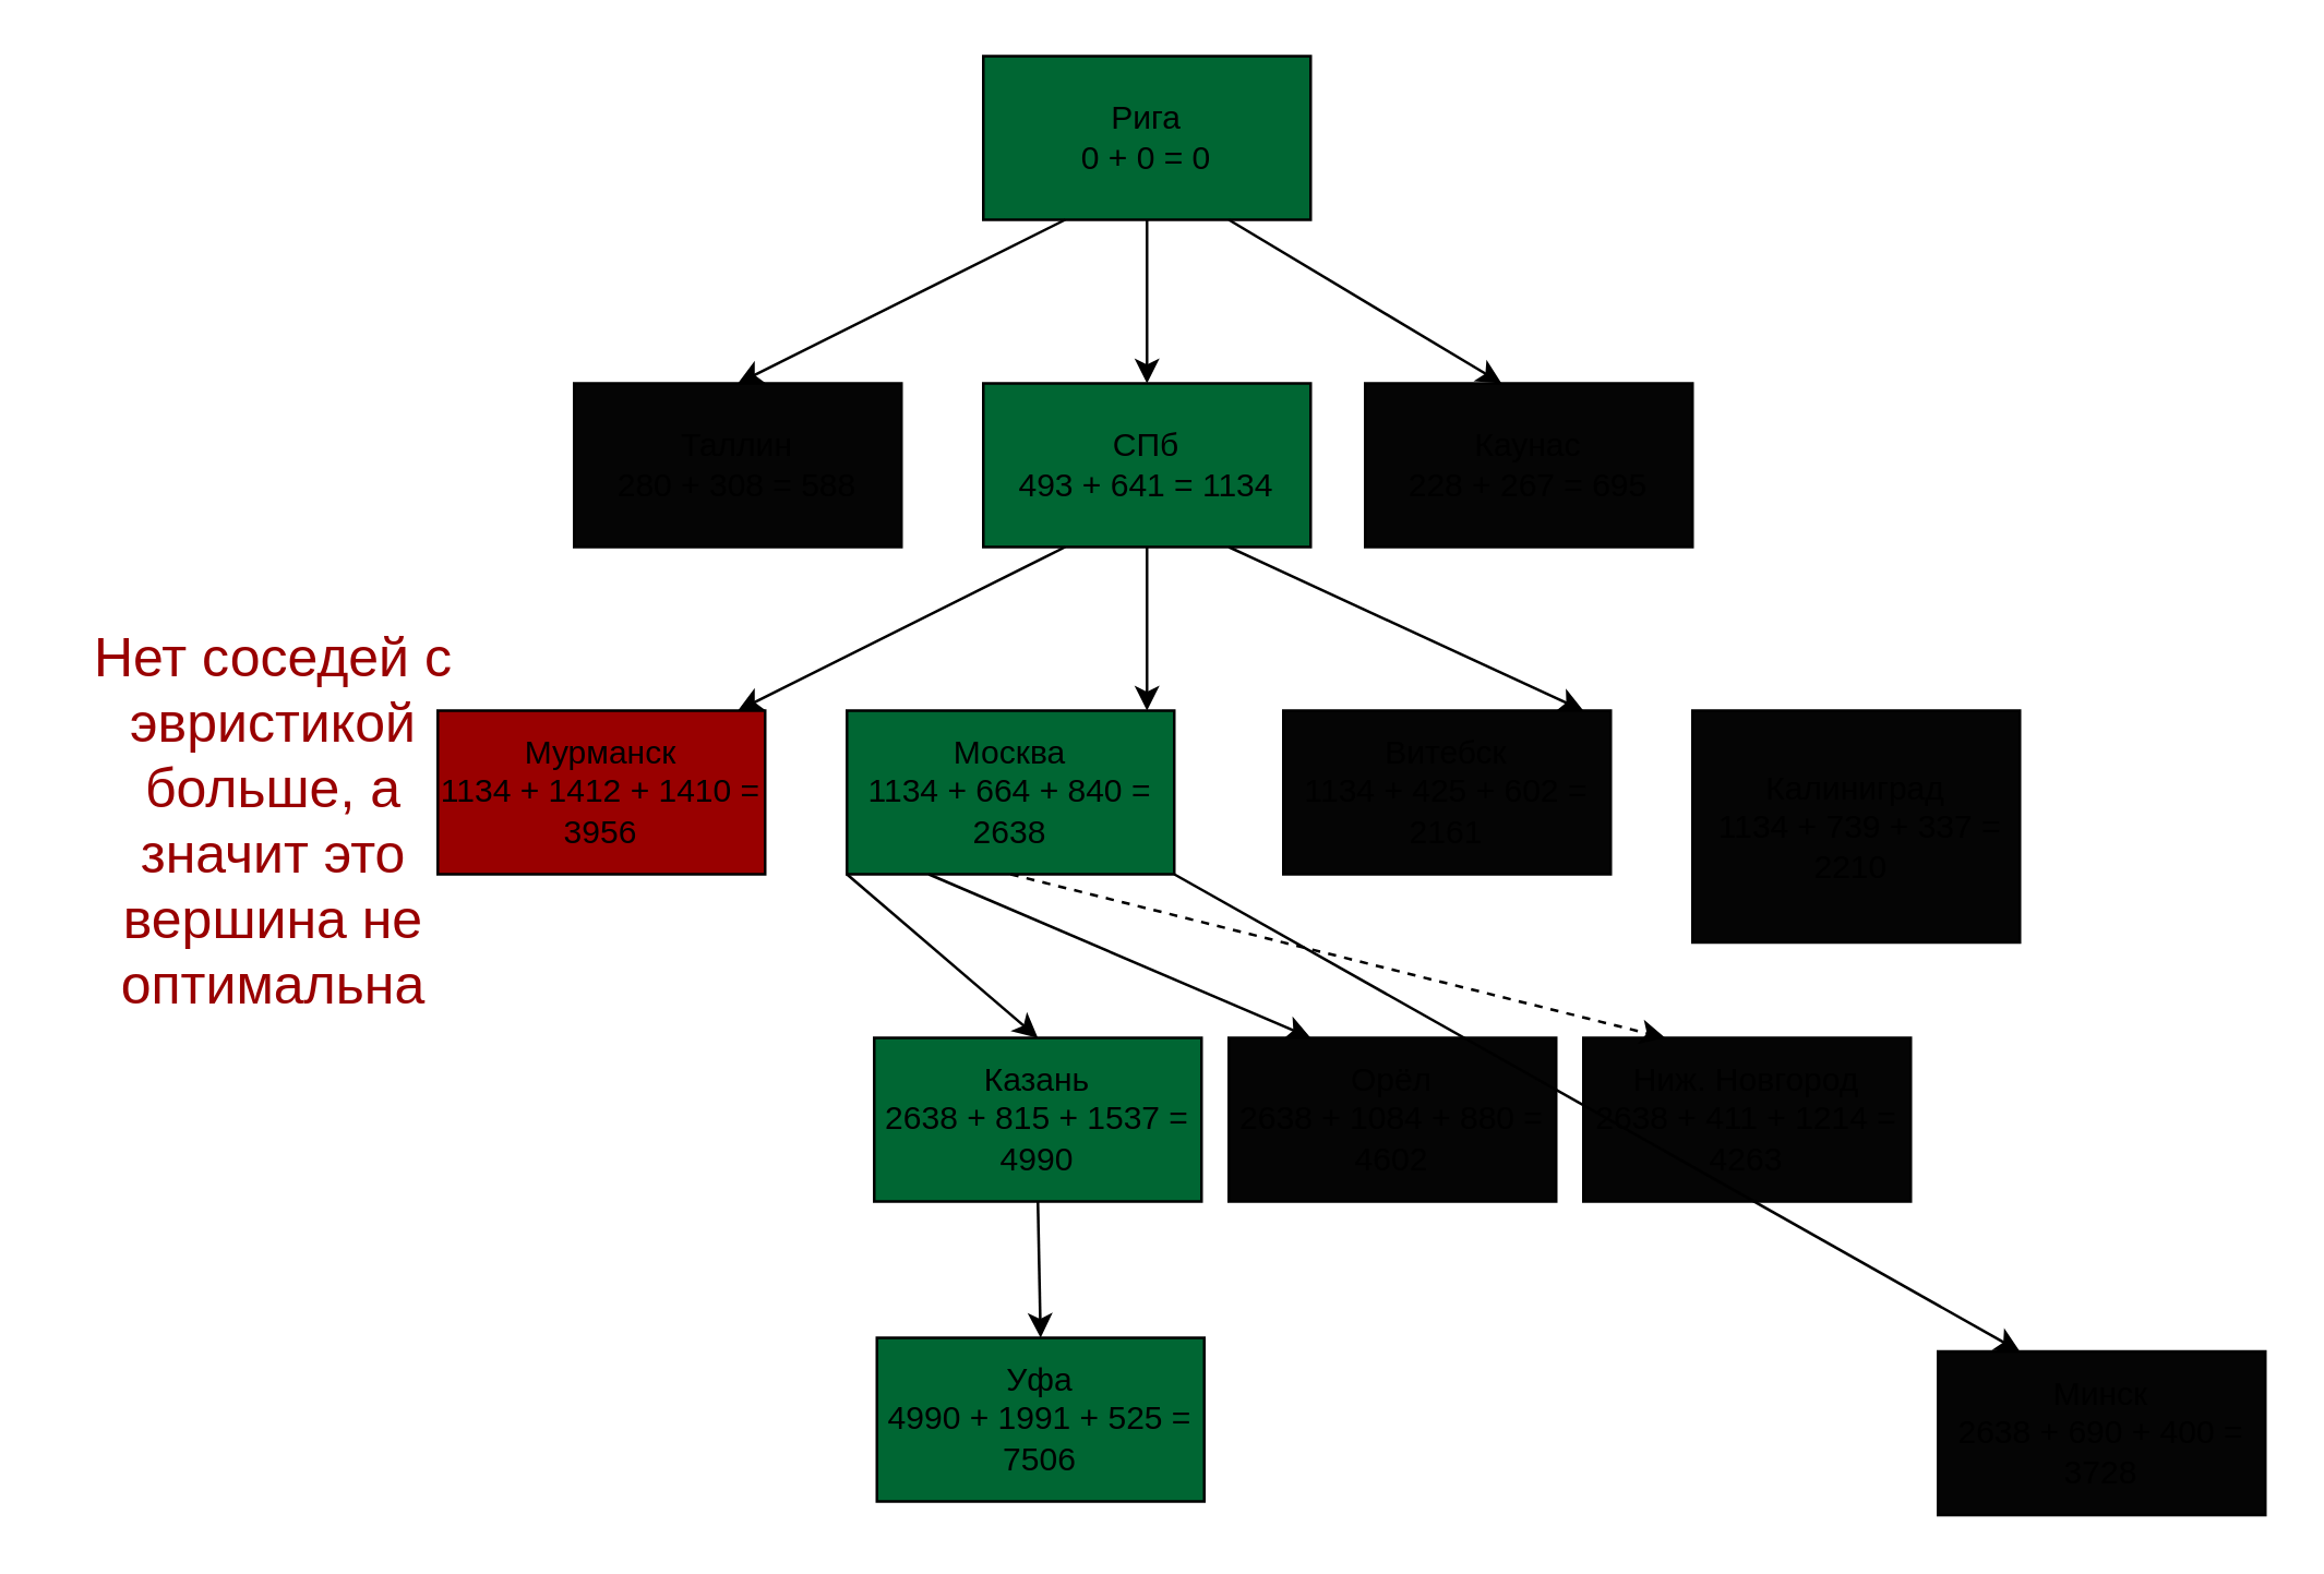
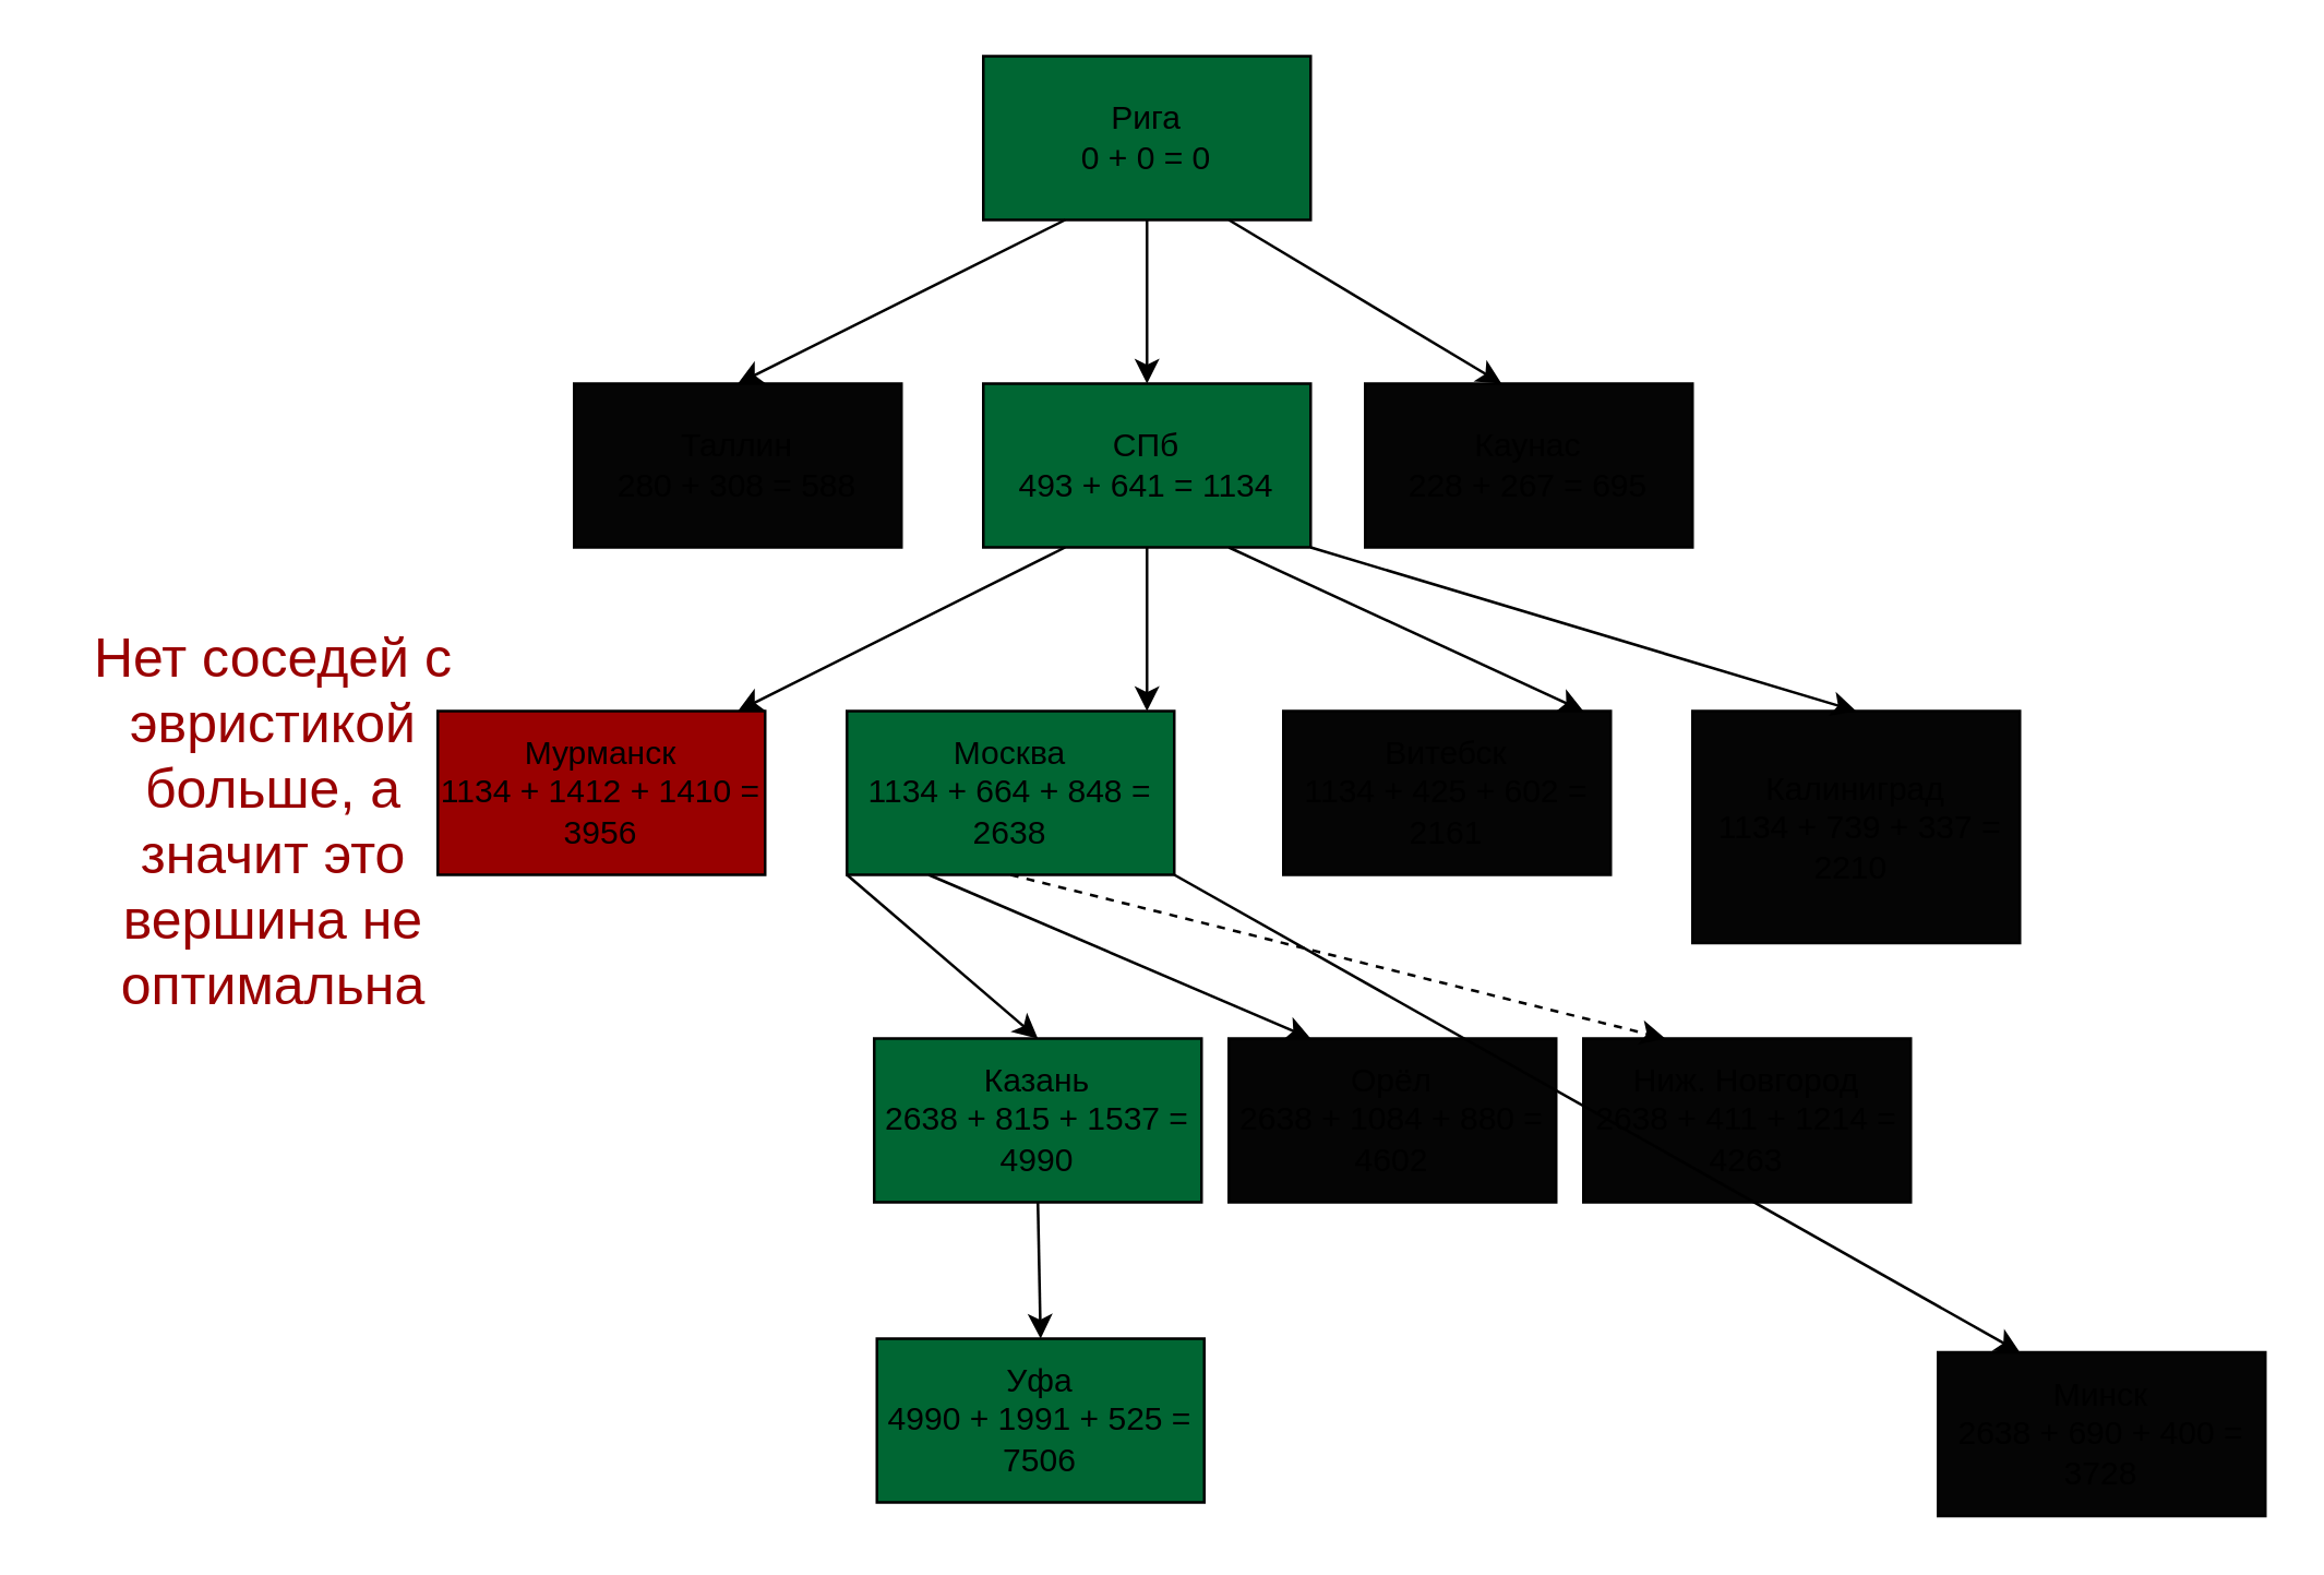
+ <mxCell id="16" value="" style="endArrow=classic;html=1;exitX=1;exitY=1;exitDx=0;exitDy=0;entryX=0.5;entryY=0;entryDx=0;entryDy=0;" parent="1" source="7" target="15" edge="1"><mxGeometry width="50" height="50" relative="1" as="geometry"><mxPoint x="450" y="380" as="sourcePoint" /><mxPoint x="500" y="330" as="targetPoint" /></mxGeometry></mxCell>
- <mxCell id="12" value="Москва &lt;br&gt;1134 + 664 + 840 = 2638" style="rounded=0;whiteSpace=wrap;html=1;fillColor=#006633;" parent="1" vertex="1"><mxGeometry x="310" y="260" width="120" height="60" as="geometry" /></mxCell>
+ <mxCell id="12" value="Москва &lt;br&gt;1134 + 664 + 848 = 2638" style="rounded=0;whiteSpace=wrap;html=1;fillColor=#006633;" parent="1" vertex="1"><mxGeometry x="310" y="260" width="120" height="60" as="geometry" /></mxCell>
